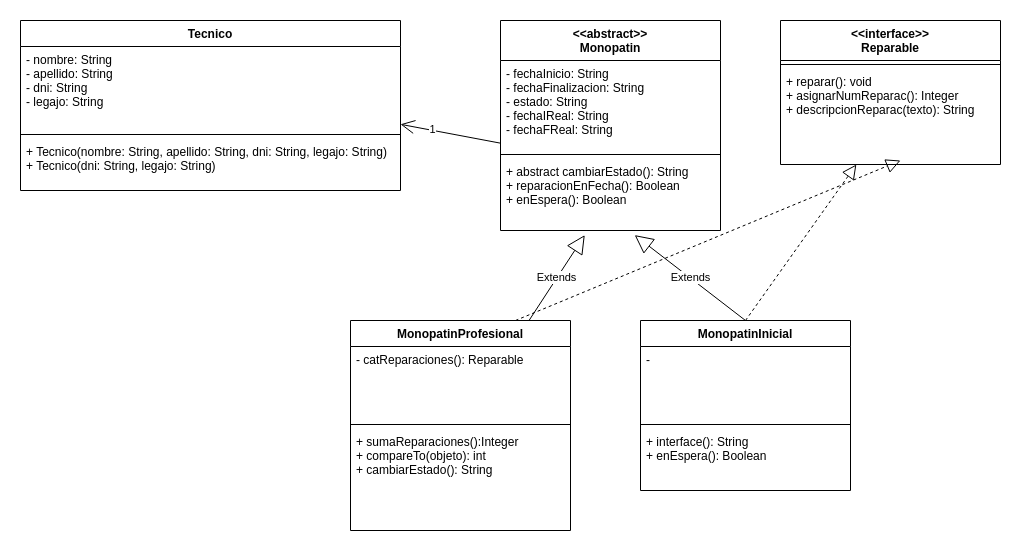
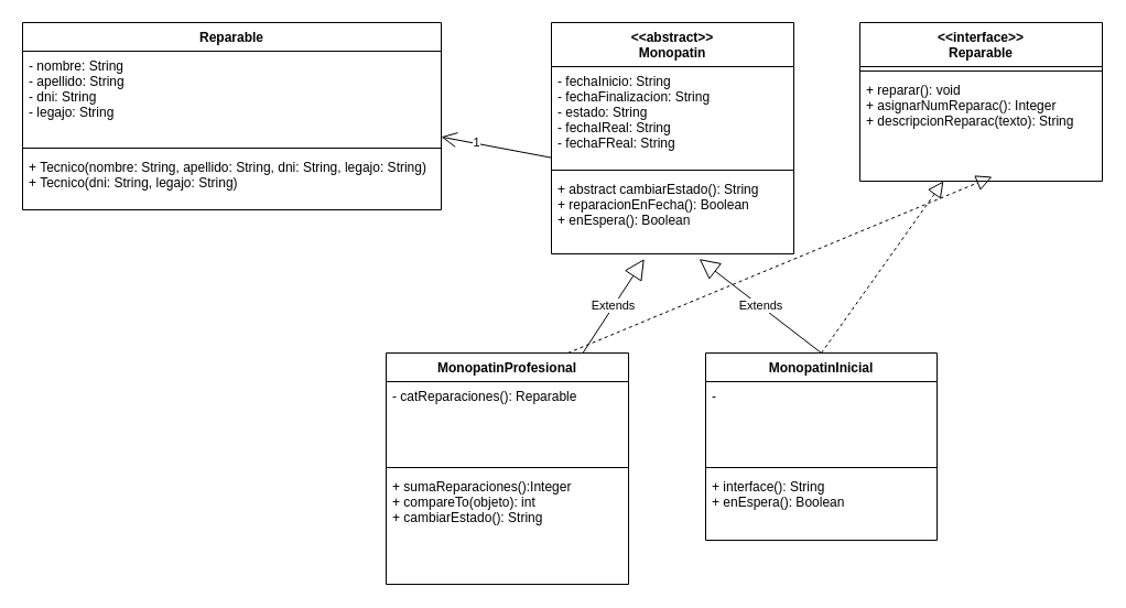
- <mxCell id="6" value="Tecnico" style="swimlane;fontStyle=1;align=center;verticalAlign=top;childLayout=stackLayout;horizontal=1;startSize=26;horizontalStack=0;resizeParent=1;resizeParentMax=0;resizeLast=0;collapsible=1;marginBottom=0;" vertex="1" parent="1"><mxGeometry x="20" y="20" width="380" height="170" as="geometry" /></mxCell>
+ <mxCell id="6" value="Reparable" style="swimlane;fontStyle=1;align=center;verticalAlign=top;childLayout=stackLayout;horizontal=1;startSize=26;horizontalStack=0;resizeParent=1;resizeParentMax=0;resizeLast=0;collapsible=1;marginBottom=0;" vertex="1" parent="1"><mxGeometry x="20" y="20" width="380" height="170" as="geometry" /></mxCell>
